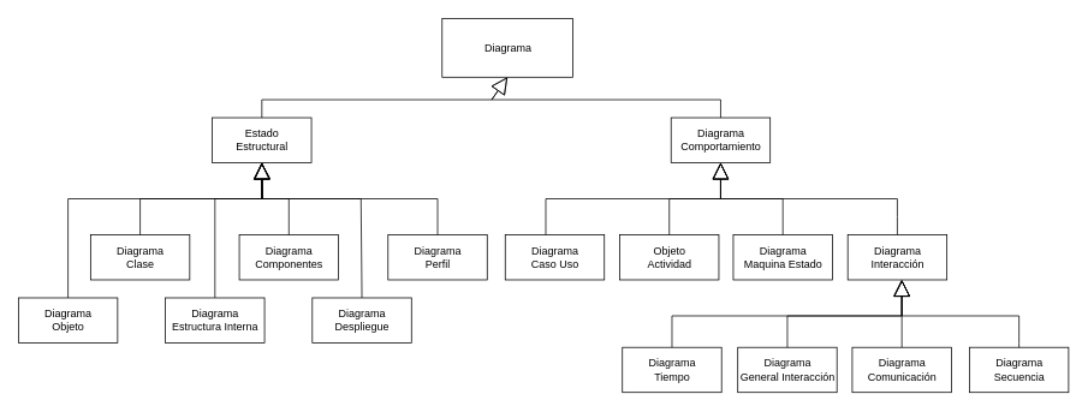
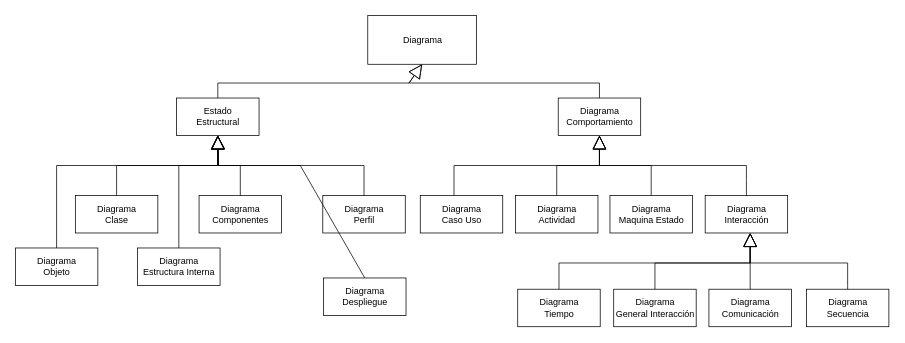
- <mxCell id="10" value="&lt;div&gt;Objeto &lt;br&gt;&lt;/div&gt;&lt;div&gt;Actividad&lt;br&gt;&lt;/div&gt;" style="html=1;" vertex="1" parent="1"><mxGeometry x="687" y="260" width="110" height="50" as="geometry" /></mxCell>
+ <mxCell id="10" value="&lt;div&gt;Diagrama &lt;br&gt;&lt;/div&gt;&lt;div&gt;Actividad&lt;br&gt;&lt;/div&gt;" style="html=1;" vertex="1" parent="1"><mxGeometry x="687" y="260" width="110" height="50" as="geometry" /></mxCell>
- <mxCell id="12" value="&lt;div&gt;Diagrama &lt;br&gt;&lt;/div&gt;&lt;div&gt;Despliegue&lt;br&gt;&lt;/div&gt;" style="html=1;" vertex="1" parent="1"><mxGeometry x="346" y="330" width="110" height="50" as="geometry" /></mxCell>
+ <mxCell id="12" value="&lt;div&gt;Diagrama &lt;br&gt;&lt;/div&gt;&lt;div&gt;Despliegue&lt;br&gt;&lt;/div&gt;" style="html=1;" vertex="1" parent="1"><mxGeometry x="431" y="370" width="110" height="50" as="geometry" /></mxCell>
